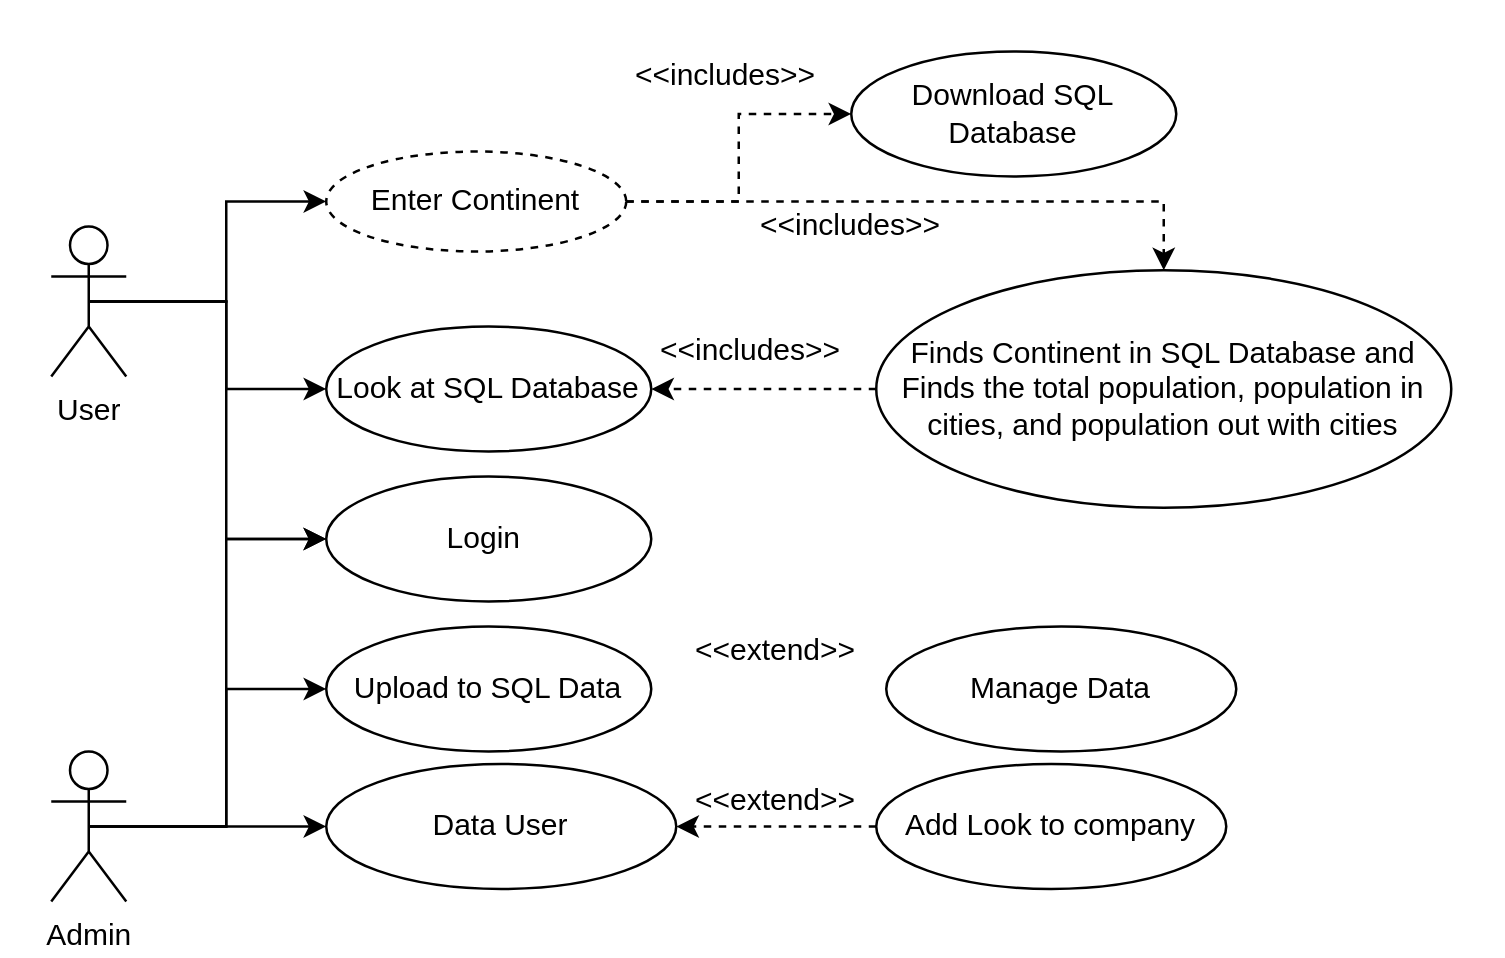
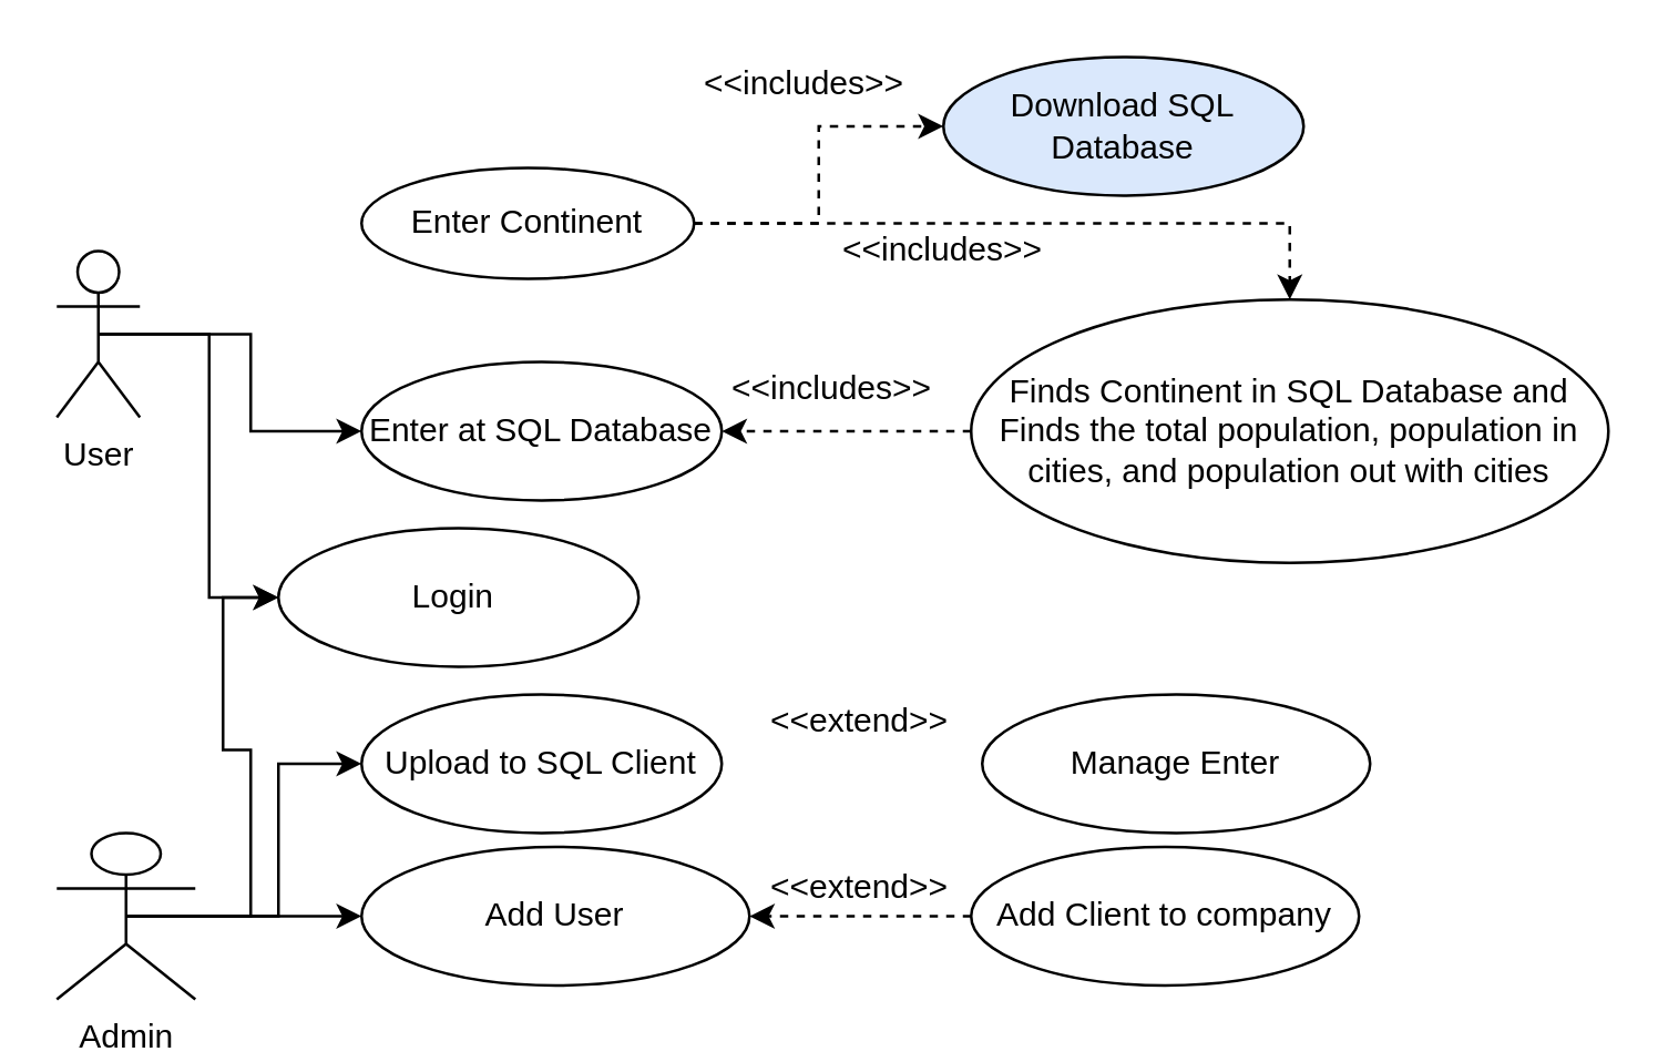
- <mxCell id="22" value="Download SQL Database" style="ellipse;whiteSpace=wrap;html=1;" vertex="1" parent="1"><mxGeometry x="340" y="20" width="130" height="50" as="geometry" /></mxCell>
+ <mxCell id="22" value="Download SQL Database" style="ellipse;whiteSpace=wrap;html=1;fillColor=#dae8fc;" vertex="1" parent="1"><mxGeometry x="340" y="20" width="130" height="50" as="geometry" /></mxCell>
- <mxCell id="17" value="Enter Continent" style="ellipse;whiteSpace=wrap;html=1;dashed=1;" vertex="1" parent="1"><mxGeometry x="130" y="60" width="120" height="40" as="geometry" /></mxCell>
+ <mxCell id="17" value="Enter Continent" style="ellipse;whiteSpace=wrap;html=1;" vertex="1" parent="1"><mxGeometry x="130" y="60" width="120" height="40" as="geometry" /></mxCell>
- <mxCell id="13" style="edgeStyle=orthogonalEdgeStyle;rounded=0;orthogonalLoop=1;jettySize=auto;html=1;exitX=0.5;exitY=0.5;exitDx=0;exitDy=0;exitPerimeter=0;entryX=0;entryY=0.5;entryDx=0;entryDy=0;" edge="1" parent="1" source="16" target="17"><mxGeometry relative="1" as="geometry" /></mxCell>
- <mxCell id="26" value="Look at SQL Database" style="ellipse;whiteSpace=wrap;html=1;" vertex="1" parent="1"><mxGeometry x="130" y="130" width="130" height="50" as="geometry" /></mxCell>
+ <mxCell id="26" value="Enter at SQL Database" style="ellipse;whiteSpace=wrap;html=1;" vertex="1" parent="1"><mxGeometry x="130" y="130" width="130" height="50" as="geometry" /></mxCell>
- <mxCell id="27" value="Login&amp;nbsp;" style="ellipse;whiteSpace=wrap;html=1;" vertex="1" parent="1"><mxGeometry x="130" y="190" width="130" height="50" as="geometry" /></mxCell>
+ <mxCell id="27" value="Login&amp;nbsp;" style="ellipse;whiteSpace=wrap;html=1;" vertex="1" parent="1"><mxGeometry x="100" y="190" width="130" height="50" as="geometry" /></mxCell>
- <mxCell id="10" value="Upload to SQL Data" style="ellipse;whiteSpace=wrap;html=1;" vertex="1" parent="1"><mxGeometry x="130" y="250" width="130" height="50" as="geometry" /></mxCell>
+ <mxCell id="10" value="Upload to SQL Client" style="ellipse;whiteSpace=wrap;html=1;" vertex="1" parent="1"><mxGeometry x="130" y="250" width="130" height="50" as="geometry" /></mxCell>
- <mxCell id="11" value="Manage Data" style="ellipse;whiteSpace=wrap;html=1;" vertex="1" parent="1"><mxGeometry x="354" y="250" width="140" height="50" as="geometry" /></mxCell>
+ <mxCell id="11" value="Manage Enter" style="ellipse;whiteSpace=wrap;html=1;" vertex="1" parent="1"><mxGeometry x="354" y="250" width="140" height="50" as="geometry" /></mxCell>
- <mxCell id="5" value="Admin" style="shape=umlActor;verticalLabelPosition=bottom;verticalAlign=top;html=1;outlineConnect=0;" vertex="1" parent="1"><mxGeometry x="20" y="300" width="30" height="60" as="geometry" /></mxCell>
+ <mxCell id="5" value="Admin" style="shape=umlActor;verticalLabelPosition=bottom;verticalAlign=top;html=1;outlineConnect=0;" vertex="1" parent="1"><mxGeometry x="20" y="300" width="50" height="60" as="geometry" /></mxCell>
- <mxCell id="6" value="Data User" style="ellipse;whiteSpace=wrap;html=1;" vertex="1" parent="1"><mxGeometry x="130" y="305" width="140" height="50" as="geometry" /></mxCell>
+ <mxCell id="6" value="Add User" style="ellipse;whiteSpace=wrap;html=1;" vertex="1" parent="1"><mxGeometry x="130" y="305" width="140" height="50" as="geometry" /></mxCell>
- <mxCell id="8" value="Add Look to company" style="ellipse;whiteSpace=wrap;html=1;" vertex="1" parent="1"><mxGeometry x="350" y="305" width="140" height="50" as="geometry" /></mxCell>
+ <mxCell id="8" value="Add Client to company" style="ellipse;whiteSpace=wrap;html=1;" vertex="1" parent="1"><mxGeometry x="350" y="305" width="140" height="50" as="geometry" /></mxCell>
